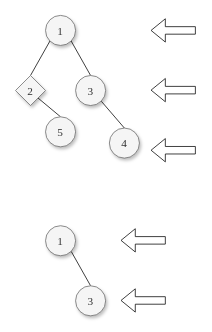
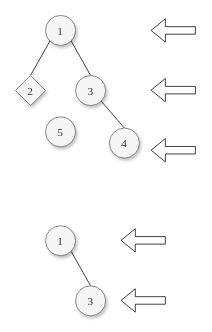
- <mxCell id="5" style="edgeStyle=none;rounded=0;orthogonalLoop=1;jettySize=auto;html=1;exitX=1;exitY=1;exitDx=0;exitDy=0;entryX=0.5;entryY=0;entryDx=0;entryDy=0;fontFamily=Comic Sans MS;fontSize=15;endArrow=none;endFill=0;" edge="1" parent="1" source="6" target="9"><mxGeometry relative="1" as="geometry" /></mxCell>
